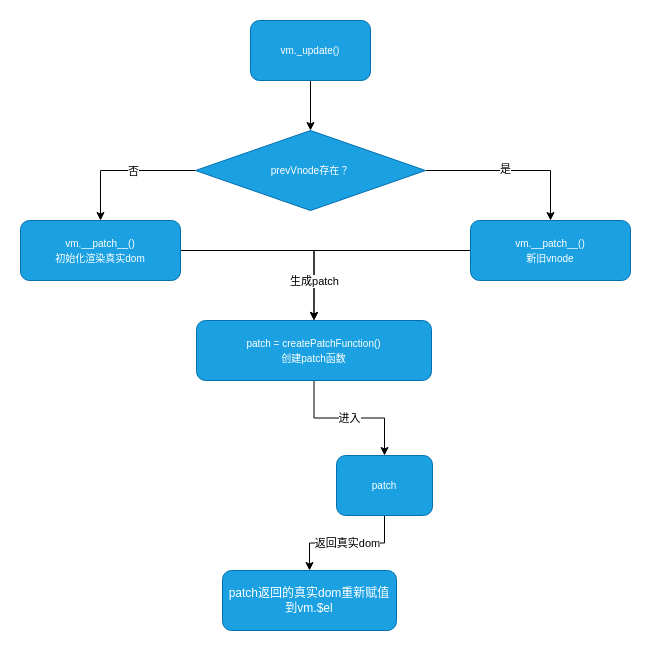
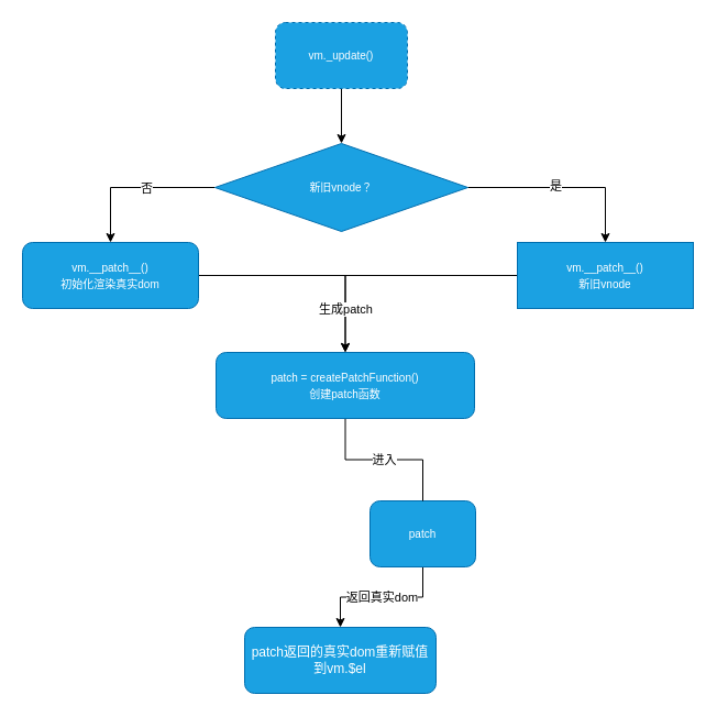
- <mxCell id="3" value="&lt;font size=&quot;1&quot;&gt;vm._update()&lt;/font&gt;" style="rounded=1;whiteSpace=wrap;html=1;fillColor=#1ba1e2;strokeColor=#006EAF;fontColor=#ffffff;" vertex="1" parent="1"><mxGeometry x="250" y="20" width="120" height="60" as="geometry" /></mxCell>
+ <mxCell id="3" value="&lt;font size=&quot;1&quot;&gt;vm._update()&lt;/font&gt;" style="rounded=1;whiteSpace=wrap;html=1;fillColor=#1ba1e2;strokeColor=#006EAF;fontColor=#ffffff;dashed=1;" vertex="1" parent="1"><mxGeometry x="250" y="20" width="120" height="60" as="geometry" /></mxCell>
- <mxCell id="14" value="&lt;span style=&quot;font-size: x-small&quot;&gt;prevVnode存在？&lt;/span&gt;" style="rhombus;whiteSpace=wrap;html=1;fillColor=#1ba1e2;strokeColor=#006EAF;fontColor=#ffffff;" vertex="1" parent="1"><mxGeometry x="195" y="130" width="230" height="80" as="geometry" /></mxCell>
+ <mxCell id="14" value="&lt;span style=&quot;font-size: x-small&quot;&gt;新旧vnode？&lt;/span&gt;" style="rhombus;whiteSpace=wrap;html=1;fillColor=#1ba1e2;strokeColor=#006EAF;fontColor=#ffffff;" vertex="1" parent="1"><mxGeometry x="195" y="130" width="230" height="80" as="geometry" /></mxCell>
- <mxCell id="7" value="&lt;font size=&quot;1&quot;&gt;vm.__patch__()&lt;br&gt;新旧vnode&lt;br&gt;&lt;/font&gt;" style="rounded=1;whiteSpace=wrap;html=1;fillColor=#1ba1e2;strokeColor=#006EAF;fontColor=#ffffff;" vertex="1" parent="1"><mxGeometry x="470" y="220" width="160" height="60" as="geometry" /></mxCell>
+ <mxCell id="7" value="&lt;font size=&quot;1&quot;&gt;vm.__patch__()&lt;br&gt;新旧vnode&lt;br&gt;&lt;/font&gt;" style="whiteSpace=wrap;html=1;fillColor=#1ba1e2;strokeColor=#006EAF;fontColor=#ffffff;rounded=0;" vertex="1" parent="1"><mxGeometry x="470" y="220" width="160" height="60" as="geometry" /></mxCell>
- <mxCell id="15" value="进入" style="edgeStyle=orthogonalEdgeStyle;rounded=0;orthogonalLoop=1;jettySize=auto;html=1;entryX=0.5;entryY=0;entryDx=0;entryDy=0;" edge="1" parent="1" source="16" target="9"><mxGeometry relative="1" as="geometry" /></mxCell>
+ <mxCell id="15" value="进入" style="edgeStyle=orthogonalEdgeStyle;rounded=0;orthogonalLoop=1;jettySize=auto;html=1;entryX=0.5;entryY=0;entryDx=0;entryDy=0;endArrow=none;" edge="1" parent="1" source="16" target="9"><mxGeometry relative="1" as="geometry" /></mxCell>
